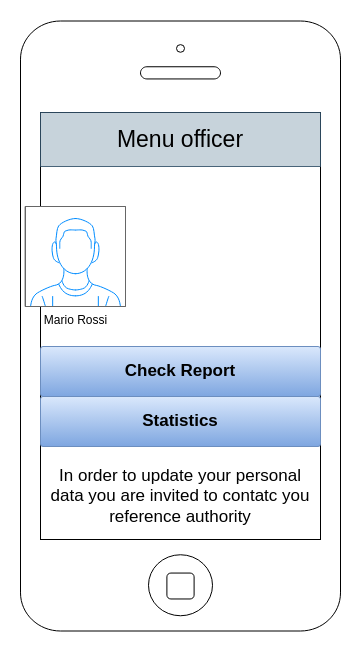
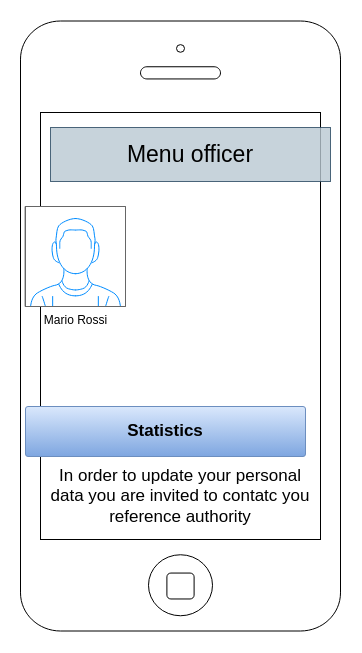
- <mxCell id="3" value="Menu officer" style="text;html=1;align=center;verticalAlign=middle;whiteSpace=wrap;rounded=0;fontSize=23;opacity=80;fillColor=#bac8d3;strokeColor=#23445d;" parent="1" vertex="1"><mxGeometry x="40" y="112" width="280" height="54" as="geometry" /></mxCell>
+ <mxCell id="3" value="Menu officer" style="text;html=1;align=center;verticalAlign=middle;whiteSpace=wrap;rounded=0;fontSize=23;opacity=80;fillColor=#bac8d3;strokeColor=#23445d;" parent="1" vertex="1"><mxGeometry x="50" y="127" width="280" height="54" as="geometry" /></mxCell>
- <mxCell id="6" value="&lt;font style=&quot;font-size: 17px&quot;&gt;&lt;b&gt;Check Report&lt;/b&gt;&lt;/font&gt;" style="strokeWidth=1;html=1;shadow=0;dashed=0;shape=mxgraph.ios.iTextInput;strokeColor=#6c8ebf;buttonText=;fontSize=8;fillColor=#dae8fc;whiteSpace=wrap;align=center;gradientColor=#7ea6e0;" parent="1" vertex="1"><mxGeometry x="40" y="346" width="280" height="50" as="geometry" /></mxCell>
- <mxCell id="7" value="&lt;b&gt;&lt;font style=&quot;font-size: 17px&quot;&gt;Statistics&lt;/font&gt;&lt;/b&gt;" style="strokeWidth=1;html=1;shadow=0;dashed=0;shape=mxgraph.ios.iTextInput;strokeColor=#6c8ebf;buttonText=;fontSize=8;fillColor=#dae8fc;whiteSpace=wrap;align=center;gradientColor=#7ea6e0;" parent="1" vertex="1"><mxGeometry x="40" y="396" width="280" height="50" as="geometry" /></mxCell>
+ <mxCell id="7" value="&lt;b&gt;&lt;font style=&quot;font-size: 17px&quot;&gt;Statistics&lt;/font&gt;&lt;/b&gt;" style="strokeWidth=1;html=1;shadow=0;dashed=0;shape=mxgraph.ios.iTextInput;strokeColor=#6c8ebf;buttonText=;fontSize=8;fillColor=#dae8fc;whiteSpace=wrap;align=center;gradientColor=#7ea6e0;" parent="1" vertex="1"><mxGeometry x="25" y="406" width="280" height="50" as="geometry" /></mxCell>
